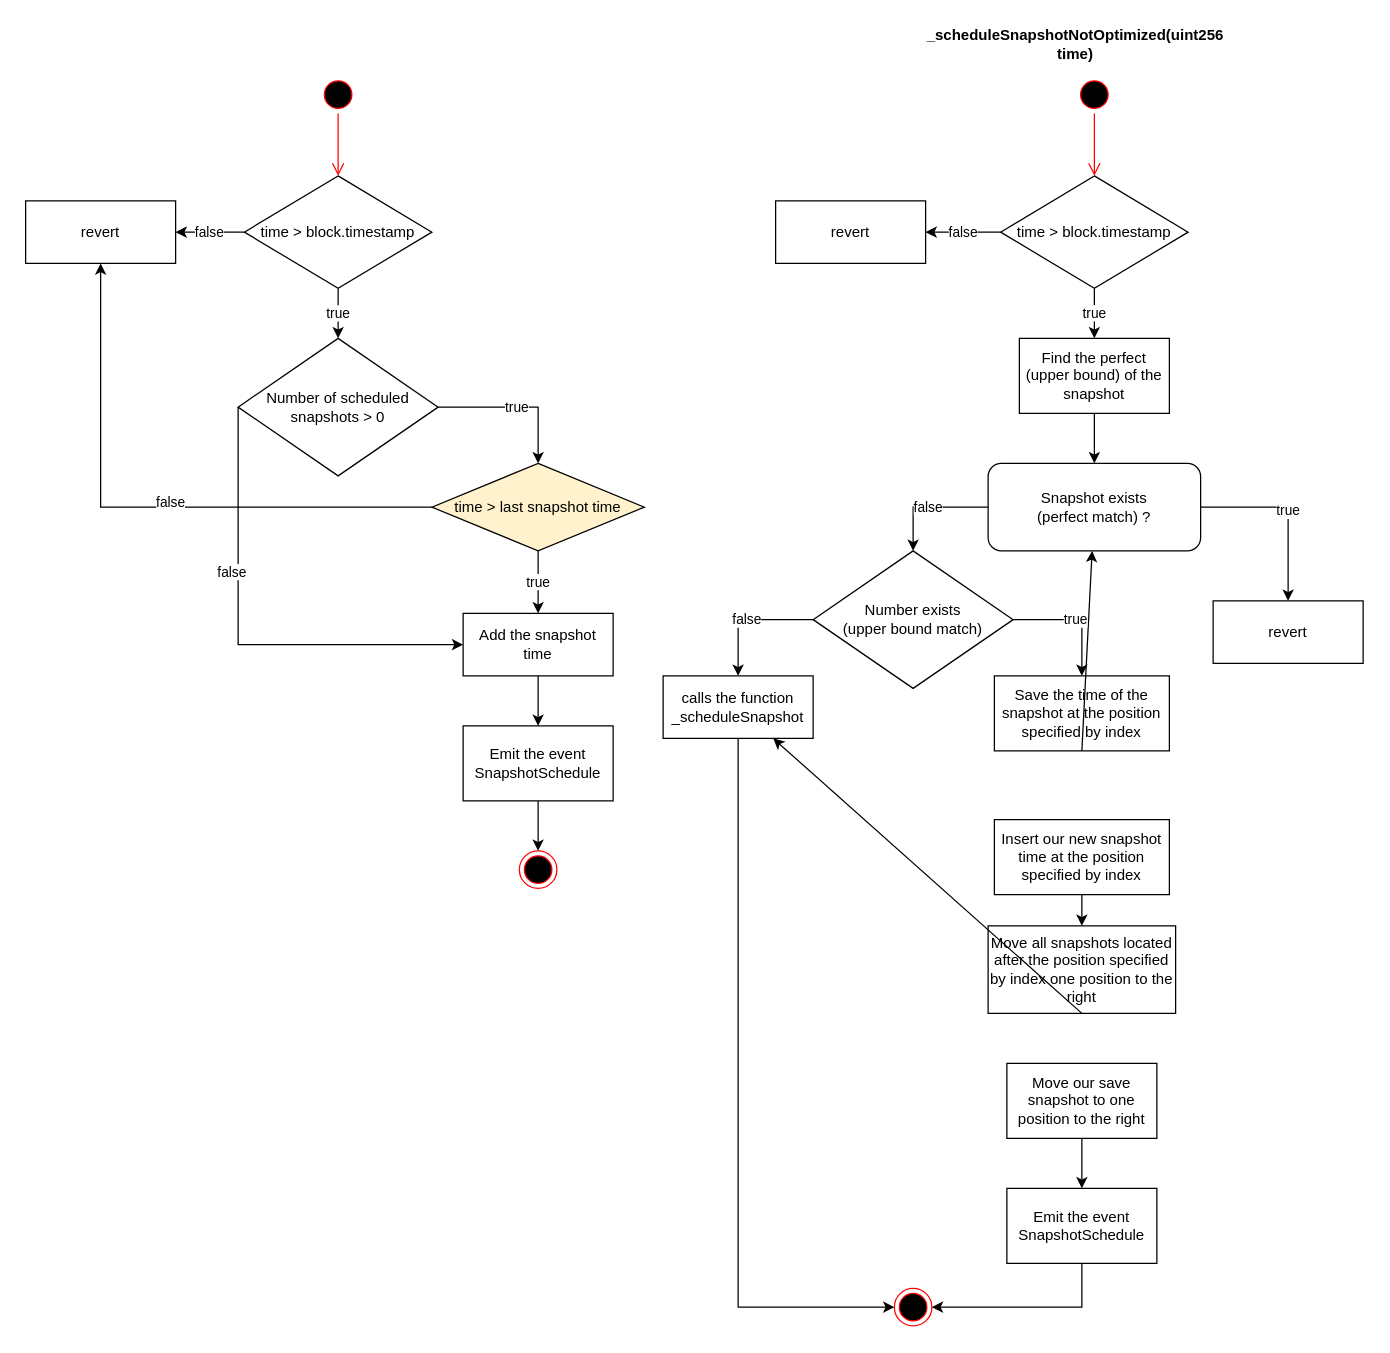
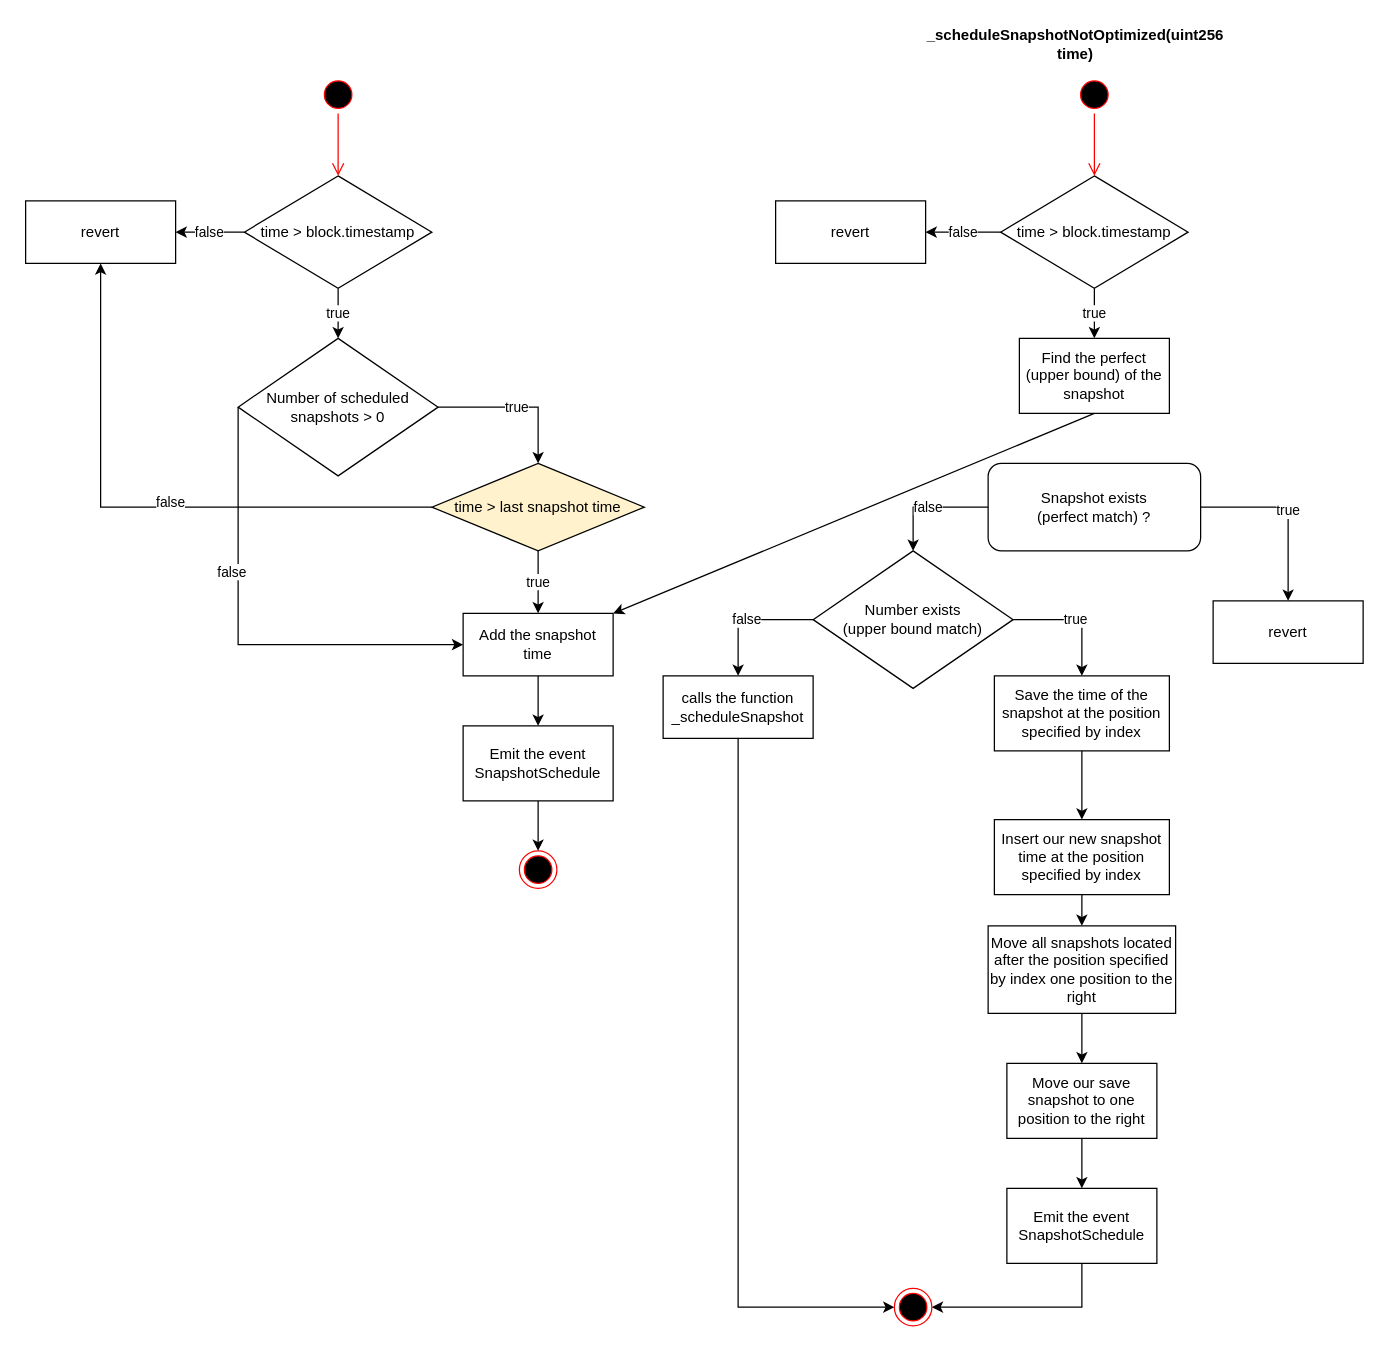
- <mxCell id="24" value="" style="endArrow=classic;html=1;rounded=0;entryX=0.5;entryY=0;entryDx=0;entryDy=0;exitX=0.5;exitY=1;exitDx=0;exitDy=0;" parent="1" source="21" target="19" edge="1"><mxGeometry width="50" height="50" relative="1" as="geometry"><mxPoint x="875" y="280" as="sourcePoint" /><mxPoint x="965" y="290" as="targetPoint" /></mxGeometry></mxCell>
+ <mxCell id="24" value="" style="endArrow=classic;html=1;rounded=0;exitX=0.5;exitY=1;exitDx=0;exitDy=0;" parent="1" source="21" target="5" edge="1"><mxGeometry width="50" height="50" relative="1" as="geometry"><mxPoint x="875" y="280" as="sourcePoint" /><mxPoint x="965" y="290" as="targetPoint" /></mxGeometry></mxCell>
- <mxCell id="32" value="" style="endArrow=classic;html=1;rounded=0;exitX=0.5;exitY=1;exitDx=0;exitDy=0;" parent="1" source="29" target="19" edge="1"><mxGeometry width="50" height="50" relative="1" as="geometry"><mxPoint x="965" y="660" as="sourcePoint" /><mxPoint x="1015" y="610" as="targetPoint" /></mxGeometry></mxCell>
+ <mxCell id="32" value="" style="endArrow=classic;html=1;rounded=0;exitX=0.5;exitY=1;exitDx=0;exitDy=0;entryX=0.5;entryY=0;entryDx=0;entryDy=0;" parent="1" source="29" target="30" edge="1"><mxGeometry width="50" height="50" relative="1" as="geometry"><mxPoint x="965" y="660" as="sourcePoint" /><mxPoint x="1015" y="610" as="targetPoint" /></mxGeometry></mxCell>
- <mxCell id="34" value="" style="endArrow=classic;html=1;rounded=0;exitX=0.5;exitY=1;exitDx=0;exitDy=0;" parent="1" source="28" target="27" edge="1"><mxGeometry width="50" height="50" relative="1" as="geometry"><mxPoint x="965" y="880" as="sourcePoint" /><mxPoint x="1015" y="830" as="targetPoint" /></mxGeometry></mxCell>
+ <mxCell id="34" value="" style="endArrow=classic;html=1;rounded=0;exitX=0.5;exitY=1;exitDx=0;exitDy=0;entryX=0.5;entryY=0;entryDx=0;entryDy=0;" parent="1" source="28" target="31" edge="1"><mxGeometry width="50" height="50" relative="1" as="geometry"><mxPoint x="965" y="880" as="sourcePoint" /><mxPoint x="1015" y="830" as="targetPoint" /></mxGeometry></mxCell>
